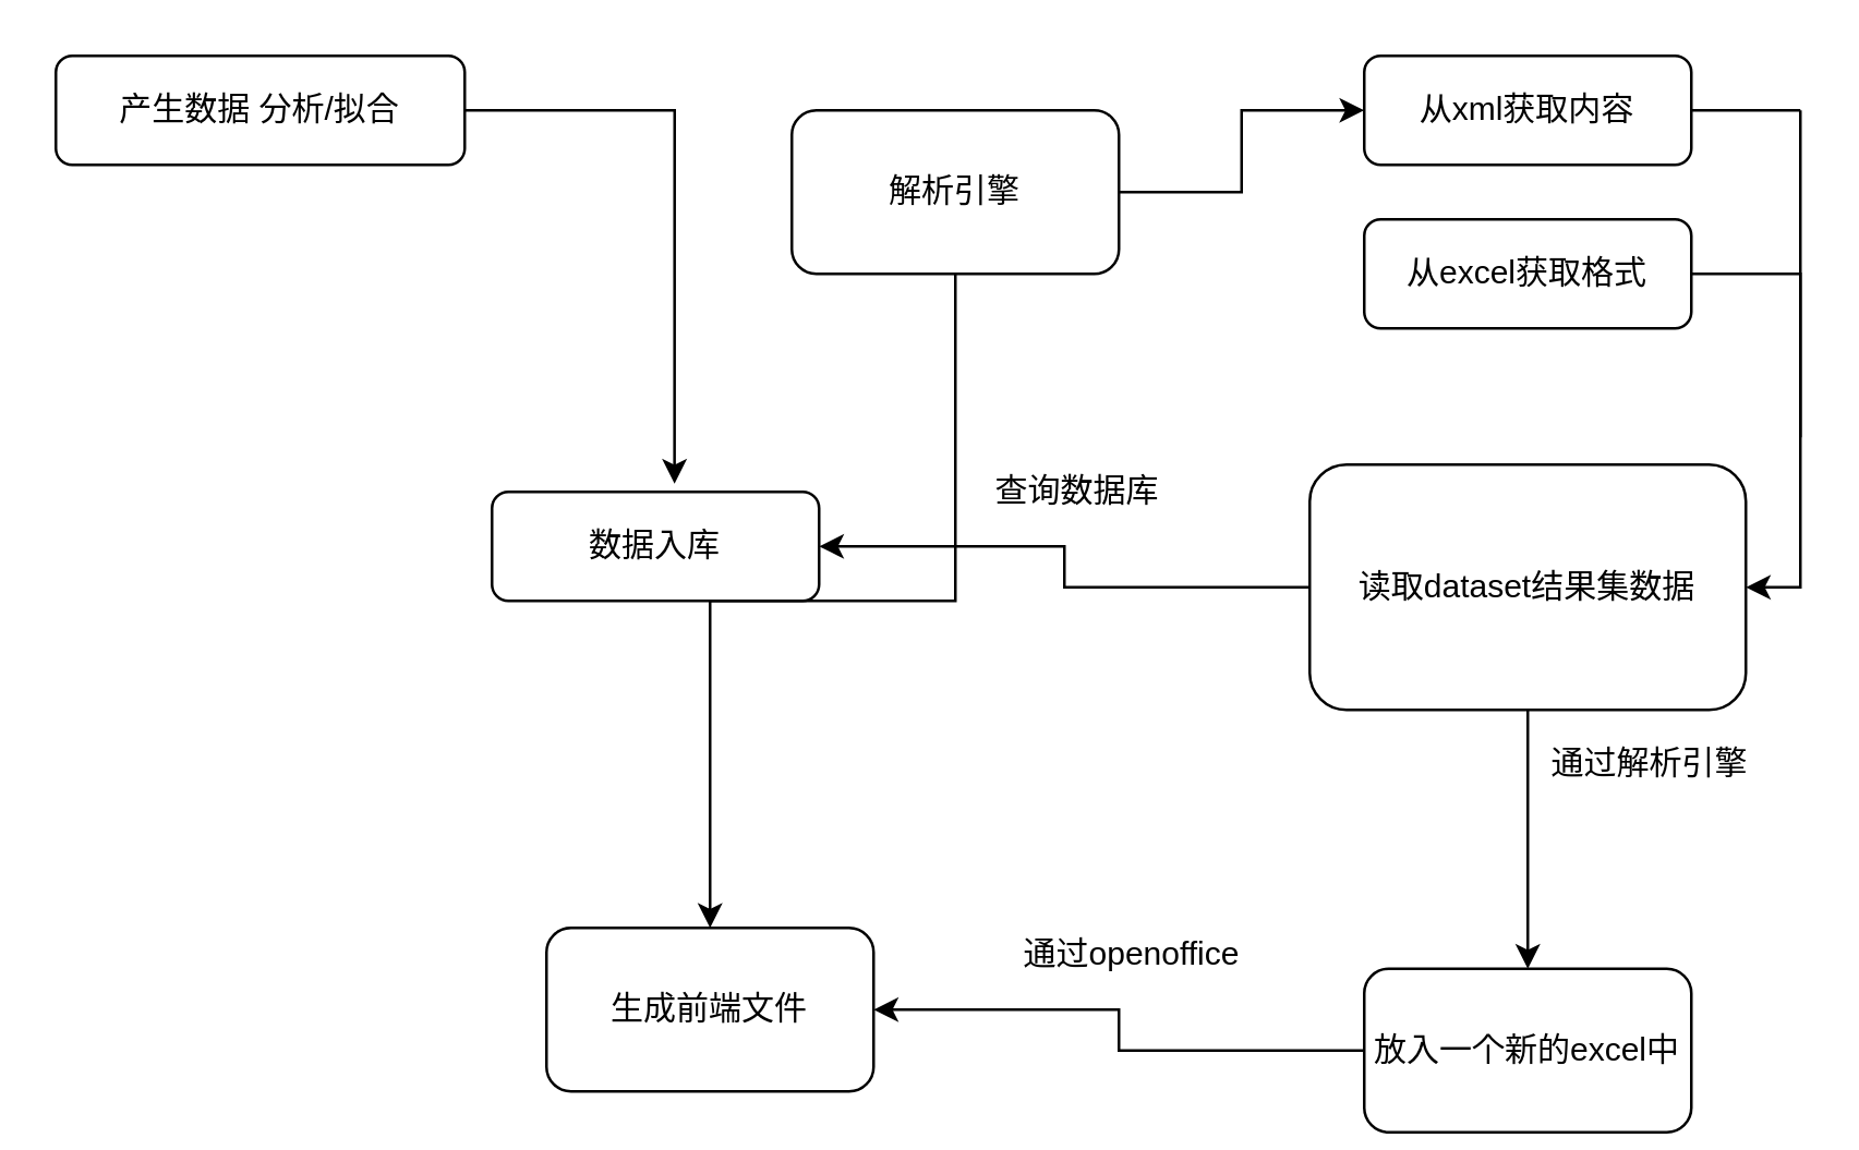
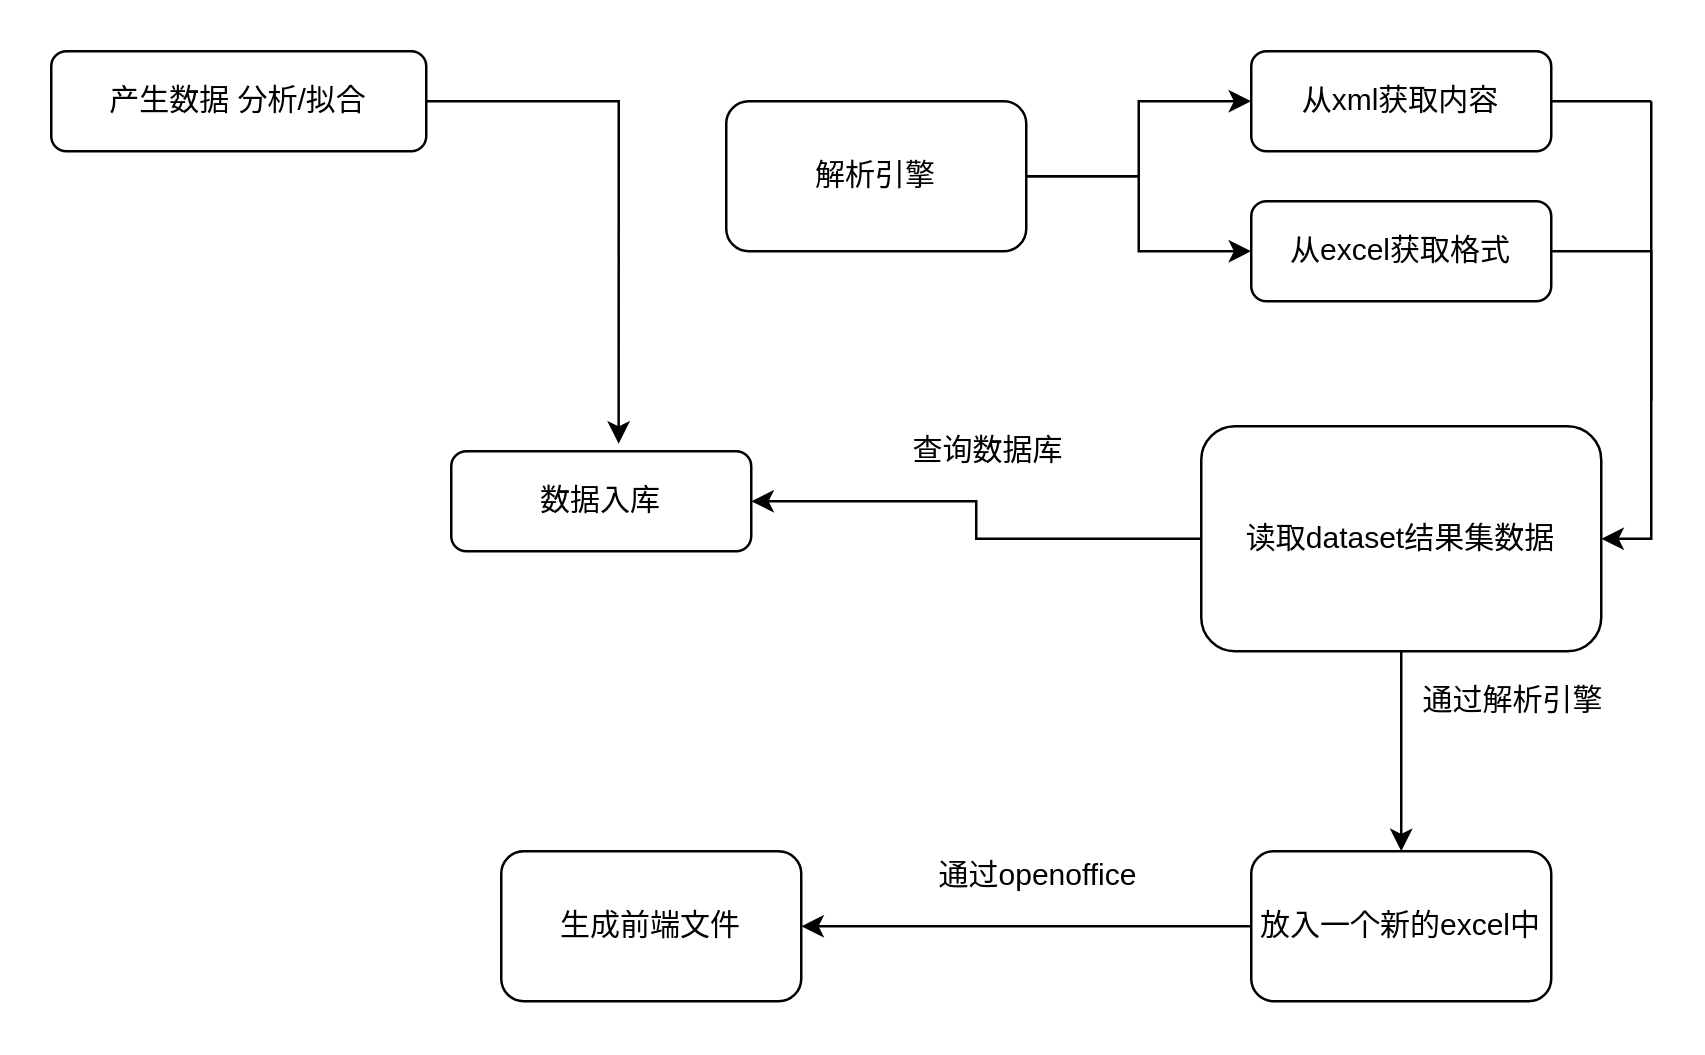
- <mxCell id="12" style="edgeStyle=orthogonalEdgeStyle;rounded=0;orthogonalLoop=1;jettySize=auto;html=1;" edge="1" parent="1" source="13" target="17"><mxGeometry relative="1" as="geometry" /></mxCell>
+ <mxCell id="12" style="edgeStyle=orthogonalEdgeStyle;rounded=0;orthogonalLoop=1;jettySize=auto;html=1;entryX=0;entryY=0.5;entryDx=0;entryDy=0;" edge="1" parent="1" source="13" target="10"><mxGeometry relative="1" as="geometry" /></mxCell>
- <mxCell id="16" value="放入一个新的excel中" style="rounded=1;whiteSpace=wrap;html=1;" vertex="1" parent="1"><mxGeometry x="500" y="355" width="120" height="60" as="geometry" /></mxCell>
+ <mxCell id="16" value="放入一个新的excel中" style="rounded=1;whiteSpace=wrap;html=1;" vertex="1" parent="1"><mxGeometry x="500" y="340" width="120" height="60" as="geometry" /></mxCell>
